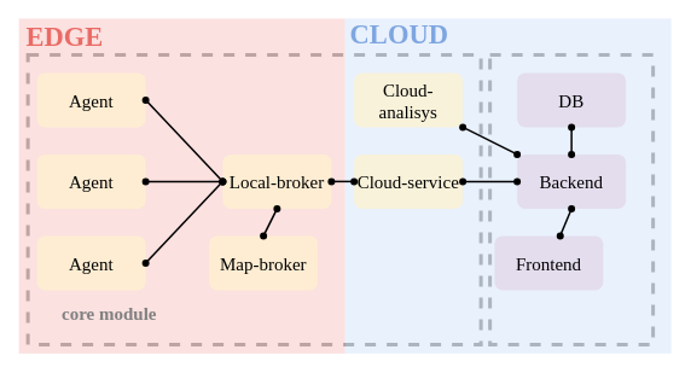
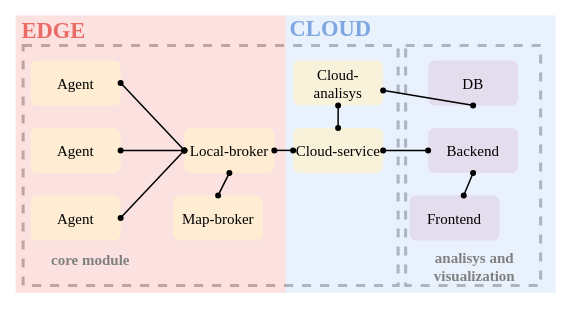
- <mxCell id="26" value="" style="endArrow=oval;html=1;rounded=0;fontFamily=Lucida Console;fontSize=20;startArrow=oval;startFill=1;strokeWidth=2;endFill=1;" edge="1" parent="1" source="14" target="9"><mxGeometry width="50" height="50" relative="1" as="geometry"><mxPoint x="449.66" y="160" as="sourcePoint" /><mxPoint x="449.66" y="190" as="targetPoint" /></mxGeometry></mxCell>
+ <mxCell id="26" value="" style="endArrow=oval;html=1;rounded=0;fontFamily=Lucida Console;fontSize=20;entryX=0.5;entryY=0;entryDx=0;entryDy=0;startArrow=oval;startFill=1;strokeWidth=2;endFill=1;" edge="1" parent="1" source="14" target="25"><mxGeometry width="50" height="50" relative="1" as="geometry"><mxPoint x="449.66" y="160" as="sourcePoint" /><mxPoint x="449.66" y="190" as="targetPoint" /></mxGeometry></mxCell>
- <mxCell id="18" value="" style="endArrow=oval;html=1;rounded=0;fontFamily=Lucida Console;fontSize=20;exitX=0.5;exitY=1;exitDx=0;exitDy=0;startArrow=oval;startFill=1;strokeWidth=2;endFill=1;" parent="1" source="11" target="9" edge="1"><mxGeometry width="50" height="50" relative="1" as="geometry"><mxPoint x="460" y="50" as="sourcePoint" /><mxPoint x="530" y="140" as="targetPoint" /></mxGeometry></mxCell>
+ <mxCell id="18" value="" style="endArrow=oval;html=1;rounded=0;fontFamily=Lucida Console;fontSize=20;exitX=0.5;exitY=1;exitDx=0;exitDy=0;startArrow=oval;startFill=1;strokeWidth=2;endFill=1;" parent="1" source="11" target="14" edge="1"><mxGeometry width="50" height="50" relative="1" as="geometry"><mxPoint x="460" y="50" as="sourcePoint" /><mxPoint x="530" y="140" as="targetPoint" /></mxGeometry></mxCell>
+ <mxCell id="24" value="&lt;font color=&quot;#808080&quot; size=&quot;1&quot;&gt;&lt;b style=&quot;font-size: 20px;&quot;&gt;analisys and visualization&lt;/b&gt;&lt;/font&gt;" style="text;html=1;strokeColor=none;fillColor=none;align=center;verticalAlign=middle;whiteSpace=wrap;rounded=0;fontFamily=Lucida Console;fontSize=20;opacity=60;" parent="1" vertex="1"><mxGeometry x="547" y="339" width="170" height="30" as="geometry" /></mxCell>
